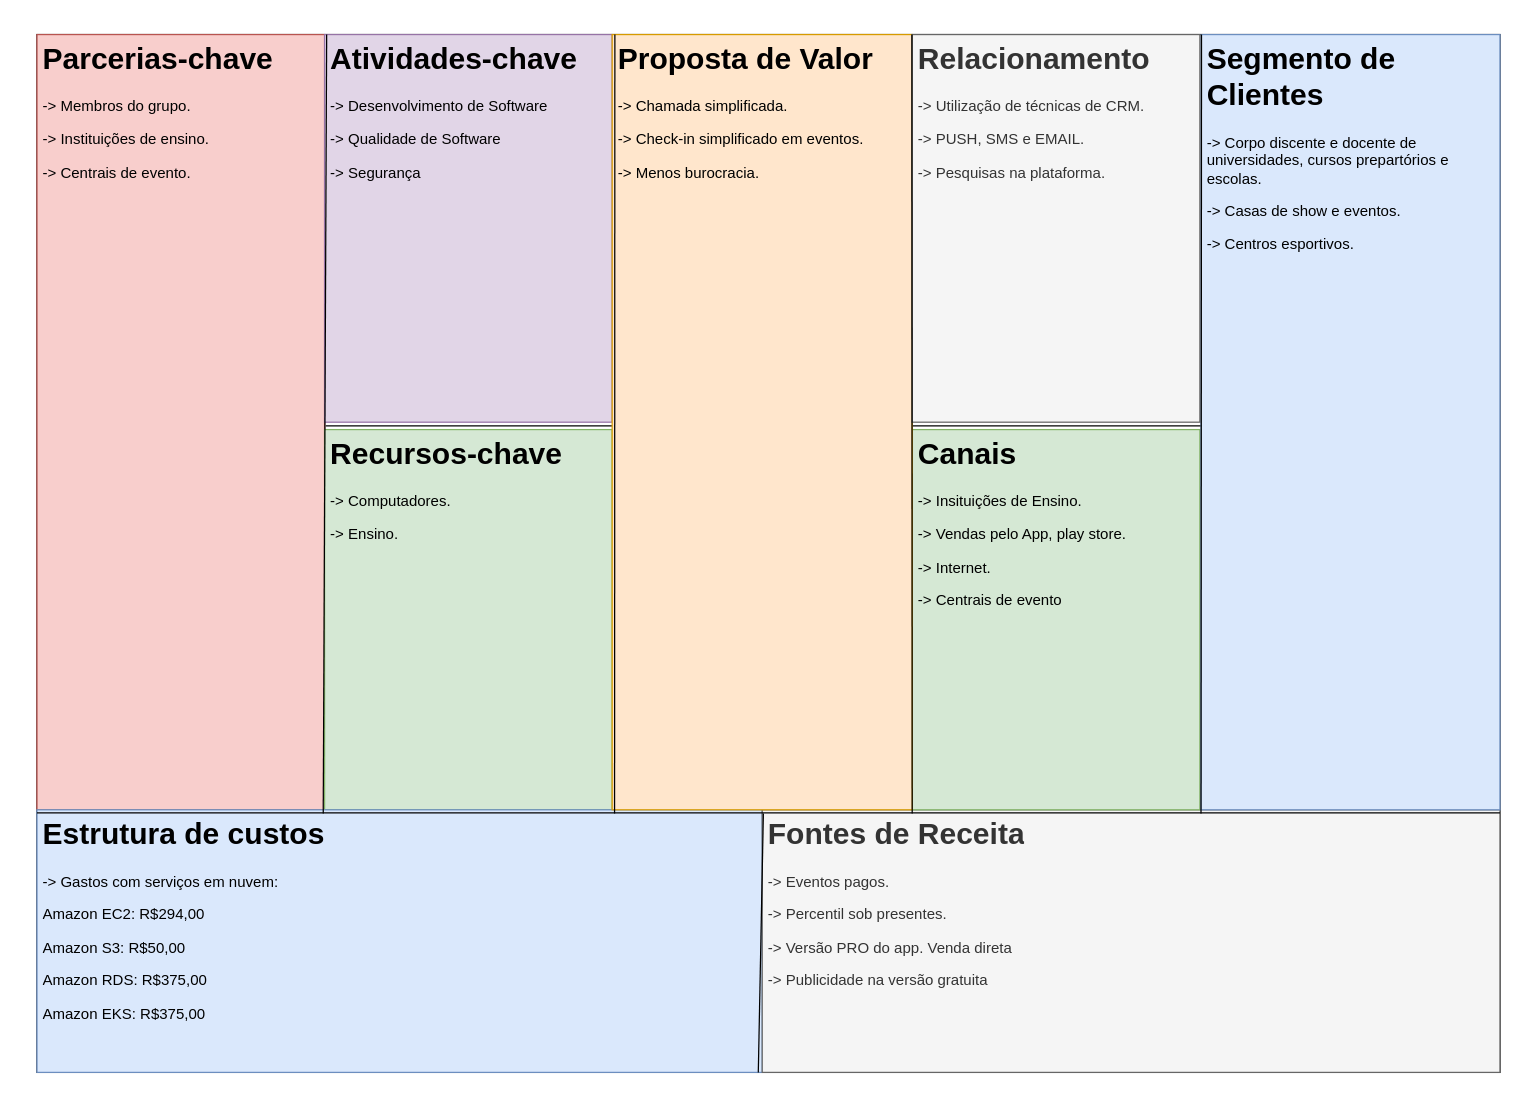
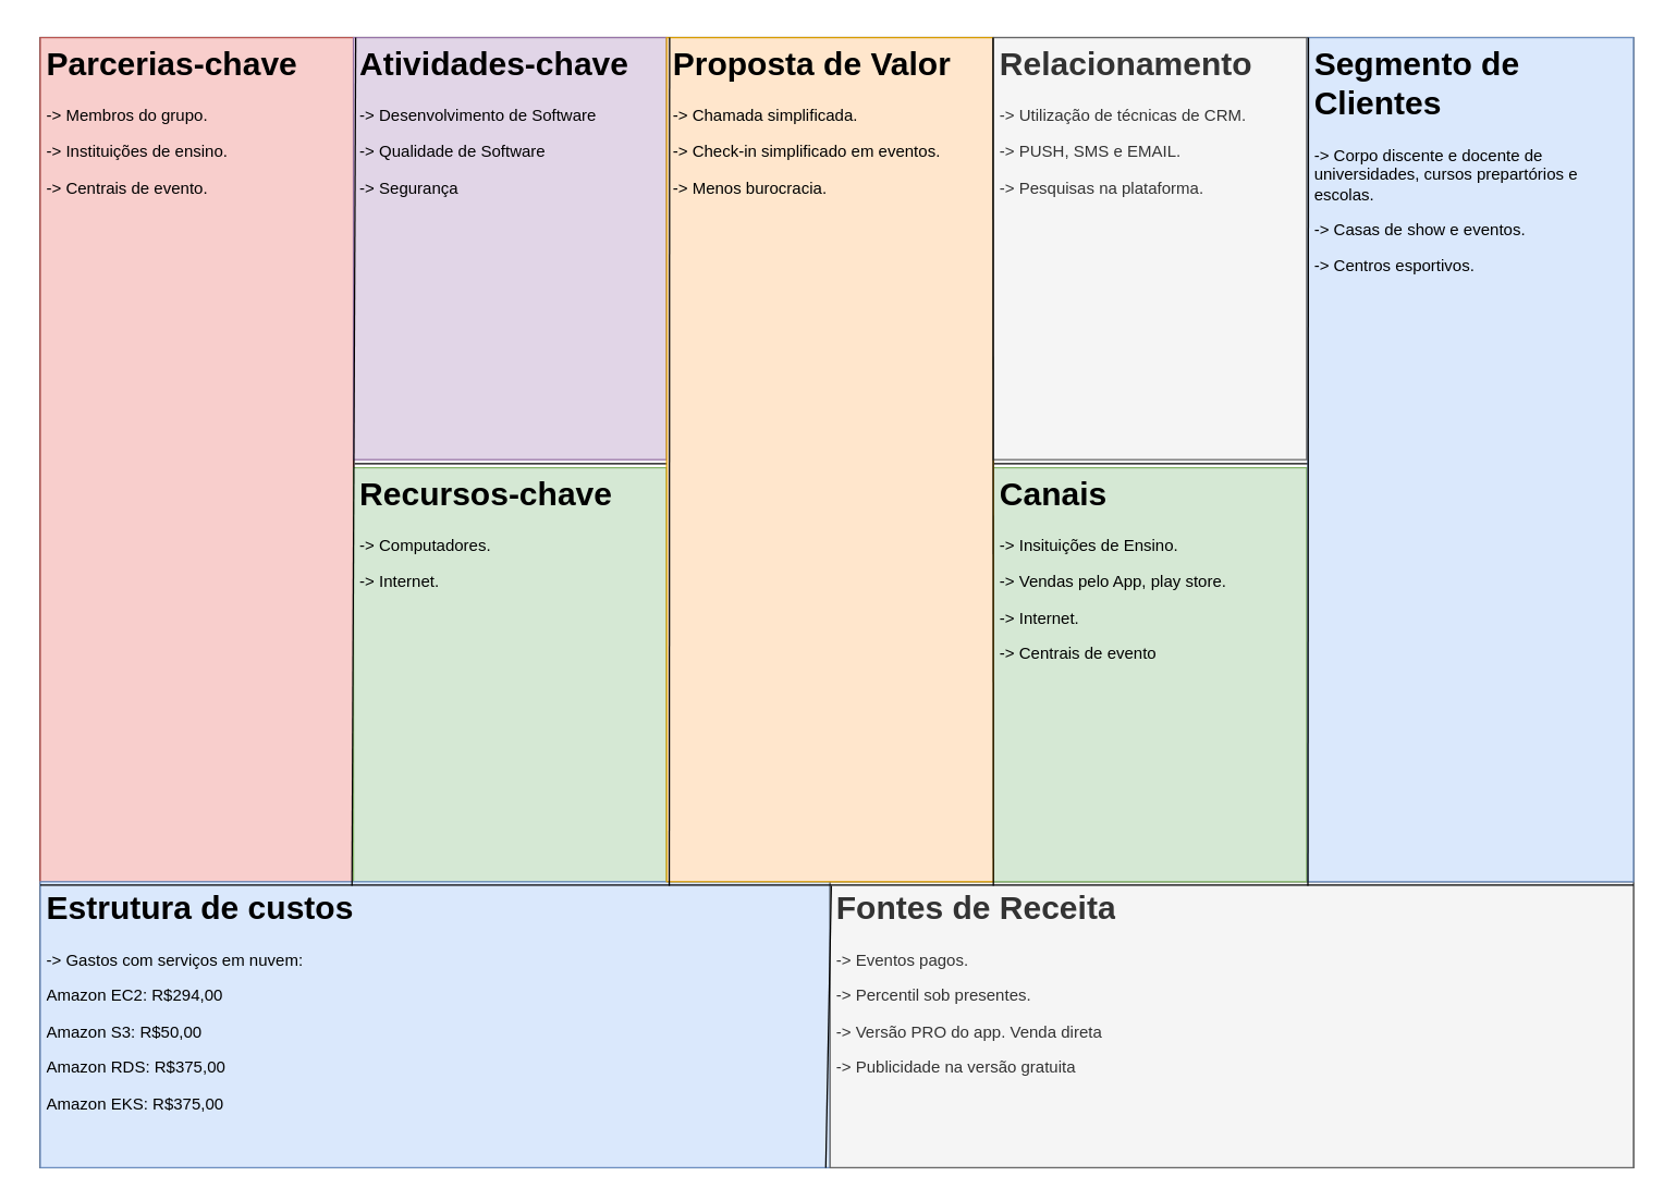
- <mxCell id="8" value="&lt;h1&gt;Recursos-chave&lt;/h1&gt;&lt;p&gt;-&amp;gt; Computadores.&lt;/p&gt;&lt;p&gt;-&amp;gt; Ensino.&lt;/p&gt;" style="text;html=1;strokeColor=#82b366;fillColor=#d5e8d4;spacing=5;spacingTop=-20;whiteSpace=wrap;overflow=hidden;rounded=0;" vertex="1" parent="3"><mxGeometry x="230" y="315.92" width="230" height="304.08" as="geometry" /></mxCell>
+ <mxCell id="8" value="&lt;h1&gt;Recursos-chave&lt;/h1&gt;&lt;p&gt;-&amp;gt; Computadores.&lt;/p&gt;&lt;p&gt;-&amp;gt; Internet.&lt;/p&gt;" style="text;html=1;strokeColor=#82b366;fillColor=#d5e8d4;spacing=5;spacingTop=-20;whiteSpace=wrap;overflow=hidden;rounded=0;" vertex="1" parent="3"><mxGeometry x="230" y="315.92" width="230" height="304.08" as="geometry" /></mxCell>
